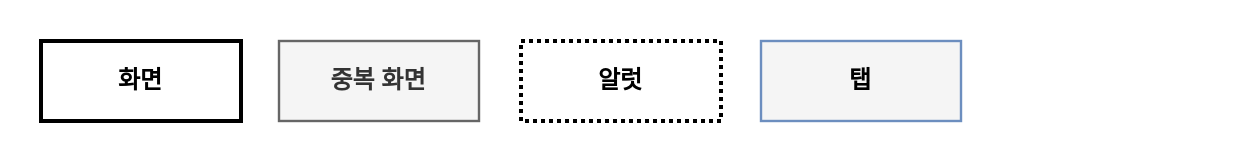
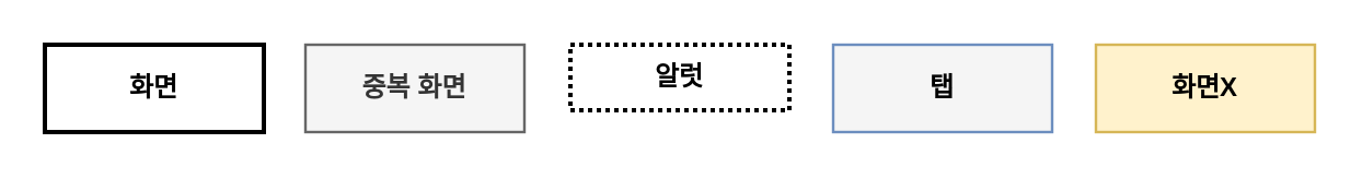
- <mxCell id="6" value="알럿" style="rounded=0;whiteSpace=wrap;html=1;strokeWidth=2;fontStyle=1;dashed=1;dashPattern=1 1;" vertex="1" parent="1"><mxGeometry x="260" y="20" width="100" height="40" as="geometry" /></mxCell>
+ <mxCell id="6" value="알럿" style="rounded=0;whiteSpace=wrap;html=1;strokeWidth=2;fontStyle=1;dashed=1;dashPattern=1 1;" vertex="1" parent="1"><mxGeometry x="260" y="20" width="100" height="30" as="geometry" /></mxCell>
+ <mxCell id="4" value="화면X" style="rounded=0;whiteSpace=wrap;html=1;strokeWidth=1.2;fontStyle=1;fillColor=#fff2cc;strokeColor=#d6b656;" vertex="1" parent="1"><mxGeometry x="500" y="20" width="100" height="40" as="geometry" /></mxCell>
